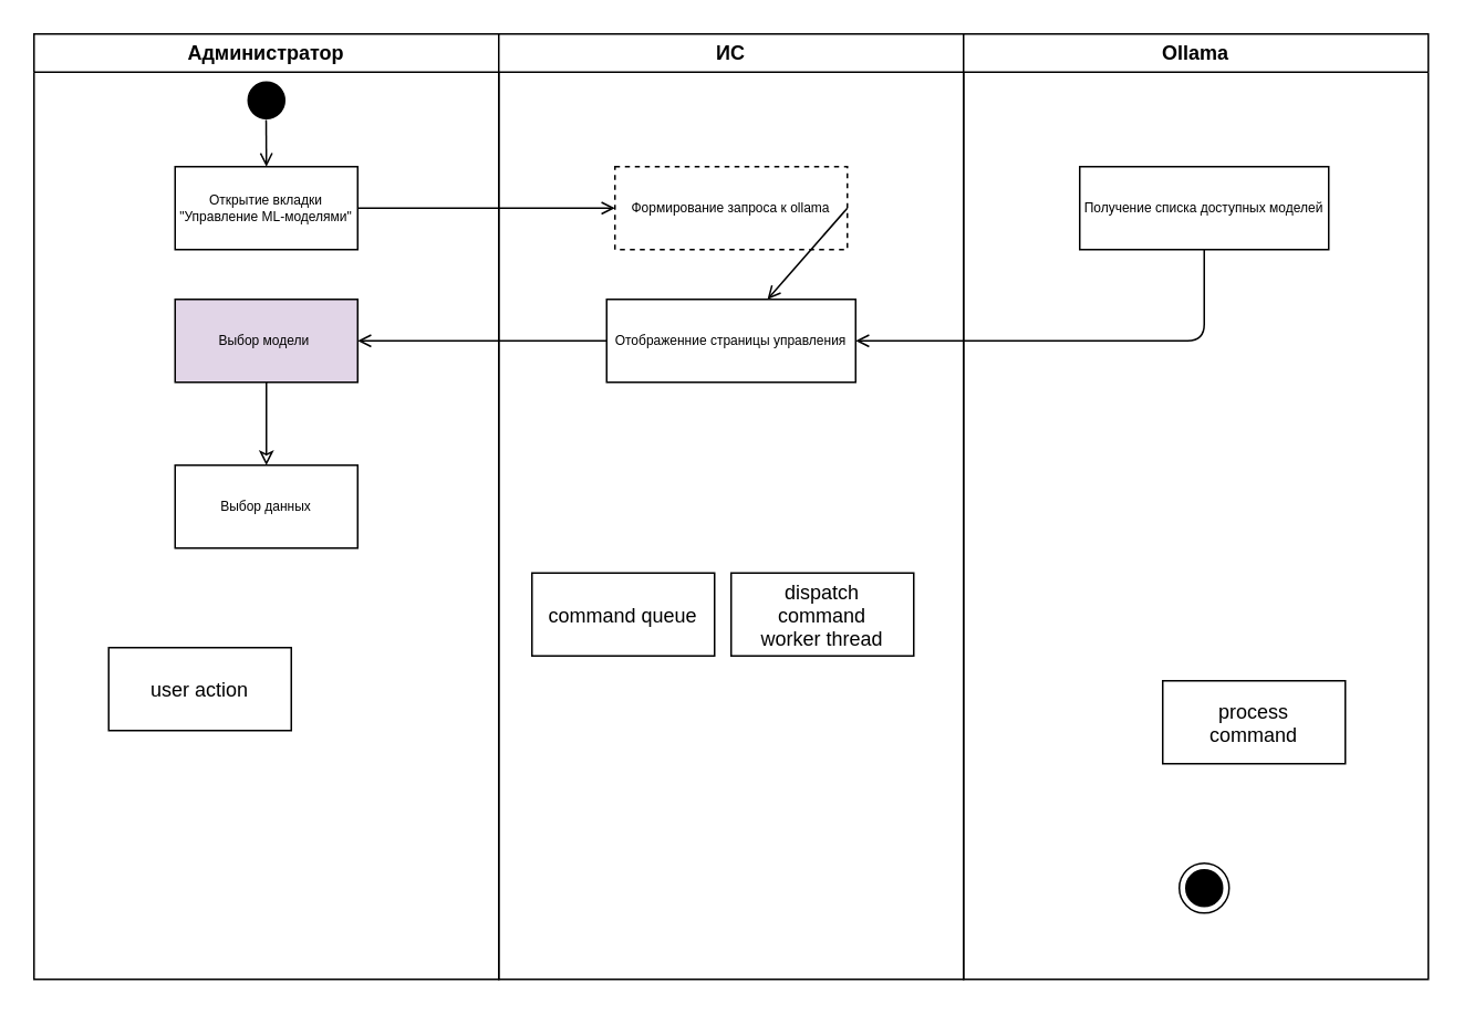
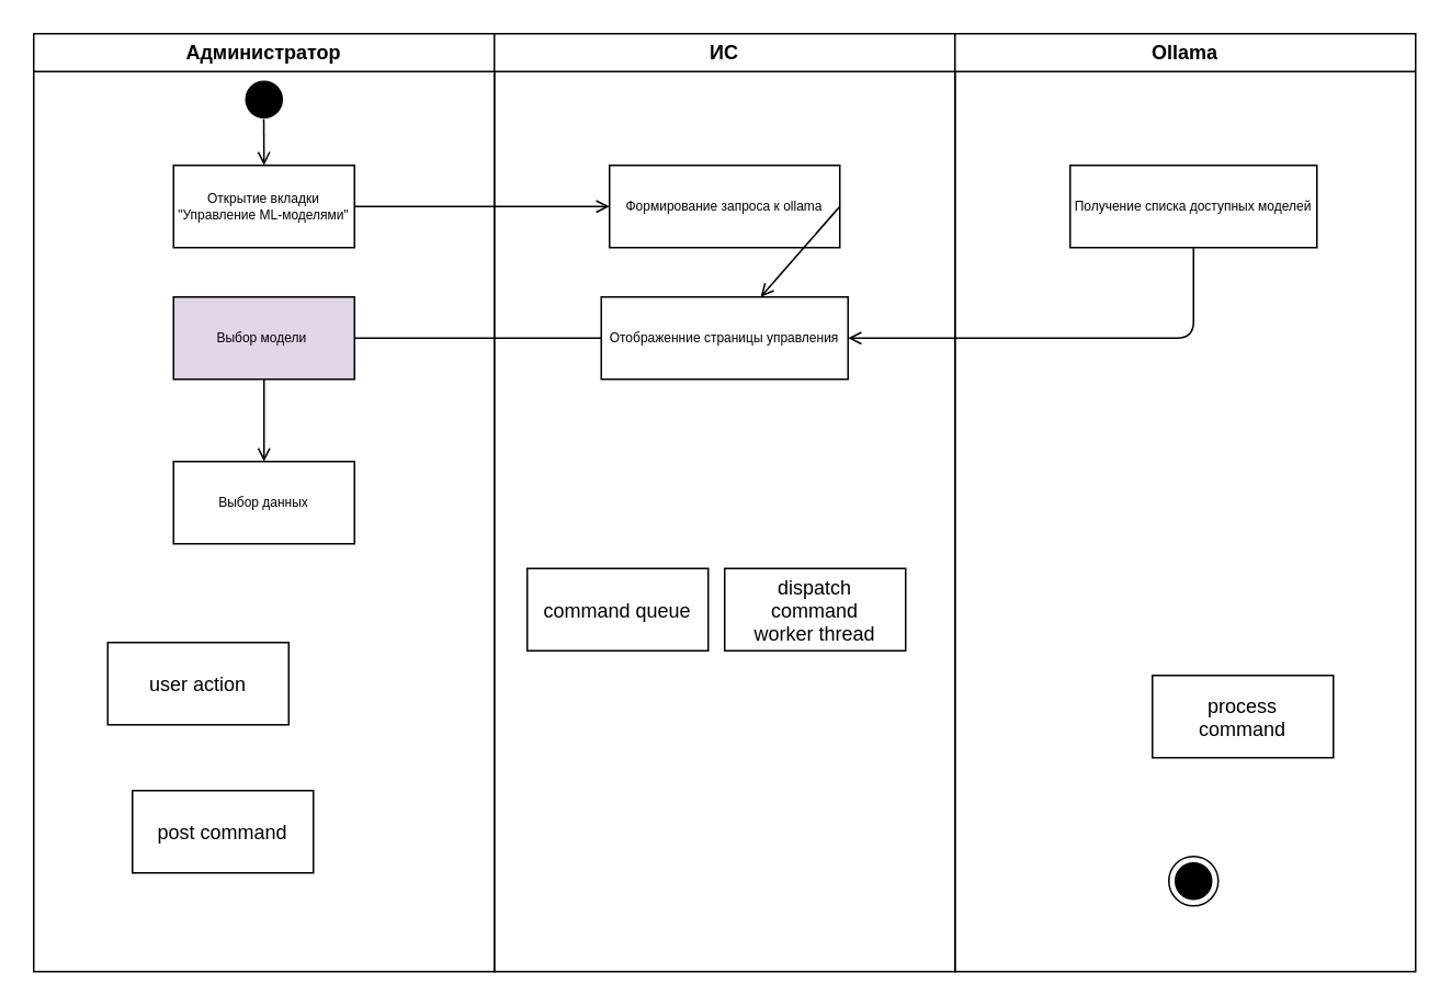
- <mxCell id="12" value="Формирование запроса к ollama" style="fontSize=8;dashed=1;" vertex="1" parent="11"><mxGeometry x="70" y="80" width="140" height="50" as="geometry" /></mxCell>
+ <mxCell id="12" value="Формирование запроса к ollama" style="fontSize=8;" vertex="1" parent="11"><mxGeometry x="70" y="80" width="140" height="50" as="geometry" /></mxCell>
- <mxCell id="23" value="" style="html=1;verticalAlign=bottom;labelBackgroundColor=none;endArrow=open;endFill=0;exitX=0;exitY=0.5;exitDx=0;exitDy=0;entryX=1;entryY=0.5;entryDx=0;entryDy=0;" edge="1" parent="1" source="15" target="7"><mxGeometry width="160" relative="1" as="geometry"><mxPoint x="340" y="220" as="sourcePoint" /><mxPoint x="230" y="205" as="targetPoint" /><Array as="points" /></mxGeometry></mxCell>
+ <mxCell id="23" value="" style="html=1;verticalAlign=bottom;labelBackgroundColor=none;endArrow=none;endFill=0;exitX=0;exitY=0.5;exitDx=0;exitDy=0;entryX=1;entryY=0.5;entryDx=0;entryDy=0;" edge="1" parent="1" source="15" target="7"><mxGeometry width="160" relative="1" as="geometry"><mxPoint x="340" y="220" as="sourcePoint" /><mxPoint x="230" y="205" as="targetPoint" /><Array as="points" /></mxGeometry></mxCell>
- <mxCell id="10" value="" style="html=1;verticalAlign=bottom;labelBackgroundColor=none;endArrow=classic;endFill=0;exitX=0.5;exitY=1;exitDx=0;exitDy=0;entryX=0.5;entryY=0;entryDx=0;entryDy=0;" edge="1" parent="2" source="7" target="9"><mxGeometry width="160" relative="1" as="geometry"><mxPoint x="330" y="270" as="sourcePoint" /><mxPoint x="180" y="270" as="targetPoint" /><Array as="points" /></mxGeometry></mxCell>
+ <mxCell id="10" value="" style="html=1;verticalAlign=bottom;labelBackgroundColor=none;endArrow=open;endFill=0;exitX=0.5;exitY=1;exitDx=0;exitDy=0;entryX=0.5;entryY=0;entryDx=0;entryDy=0;" edge="1" parent="2" source="7" target="9"><mxGeometry width="160" relative="1" as="geometry"><mxPoint x="330" y="270" as="sourcePoint" /><mxPoint x="180" y="270" as="targetPoint" /><Array as="points" /></mxGeometry></mxCell>
+ <mxCell id="6" value="post command" style="" vertex="1" parent="2"><mxGeometry x="60" y="460" width="110" height="50" as="geometry" /></mxCell>
